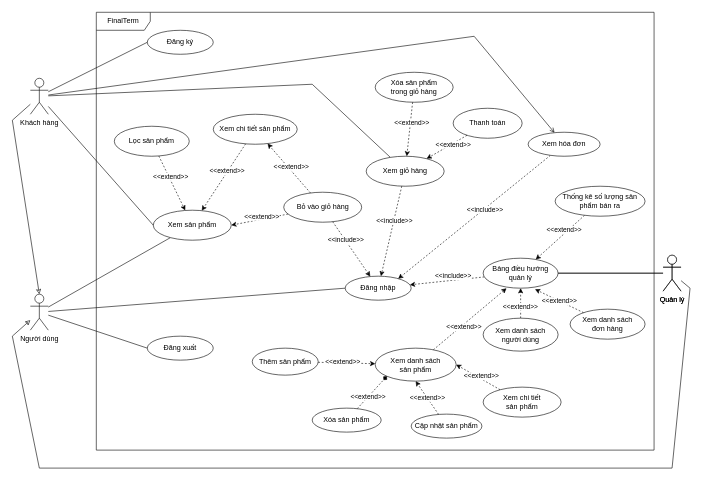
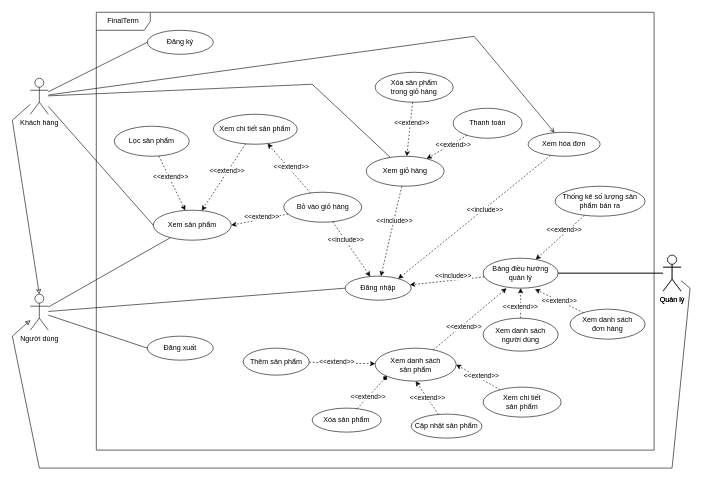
- <mxCell id="59" value="Thêm sản phẩm" style="ellipse;whiteSpace=wrap;html=1;" parent="1" vertex="1"><mxGeometry x="420" y="580" width="110" height="45" as="geometry" /></mxCell>
+ <mxCell id="59" value="Thêm sản phẩm" style="ellipse;whiteSpace=wrap;html=1;" parent="1" vertex="1"><mxGeometry x="405" y="580" width="110" height="45" as="geometry" /></mxCell>
